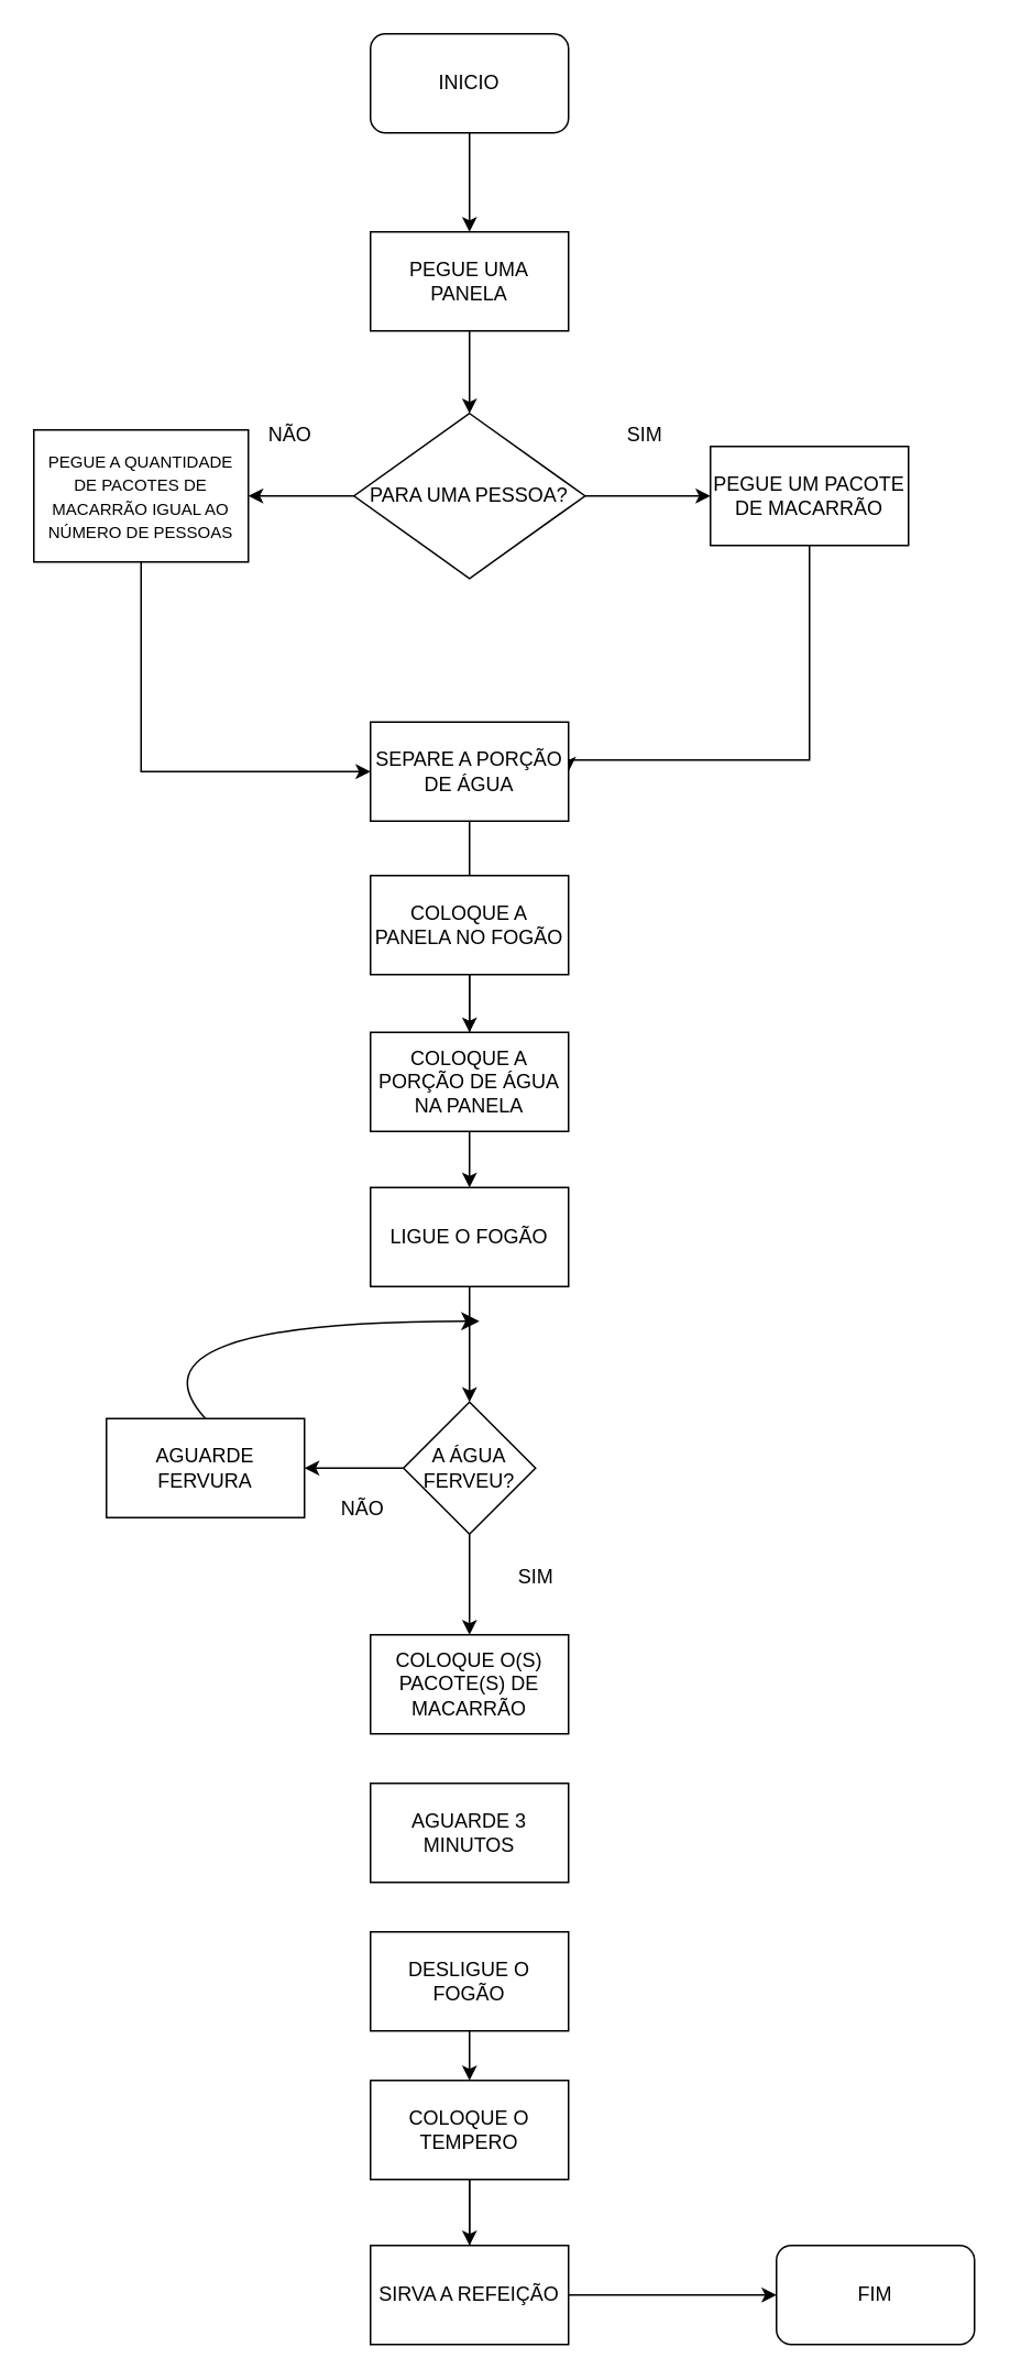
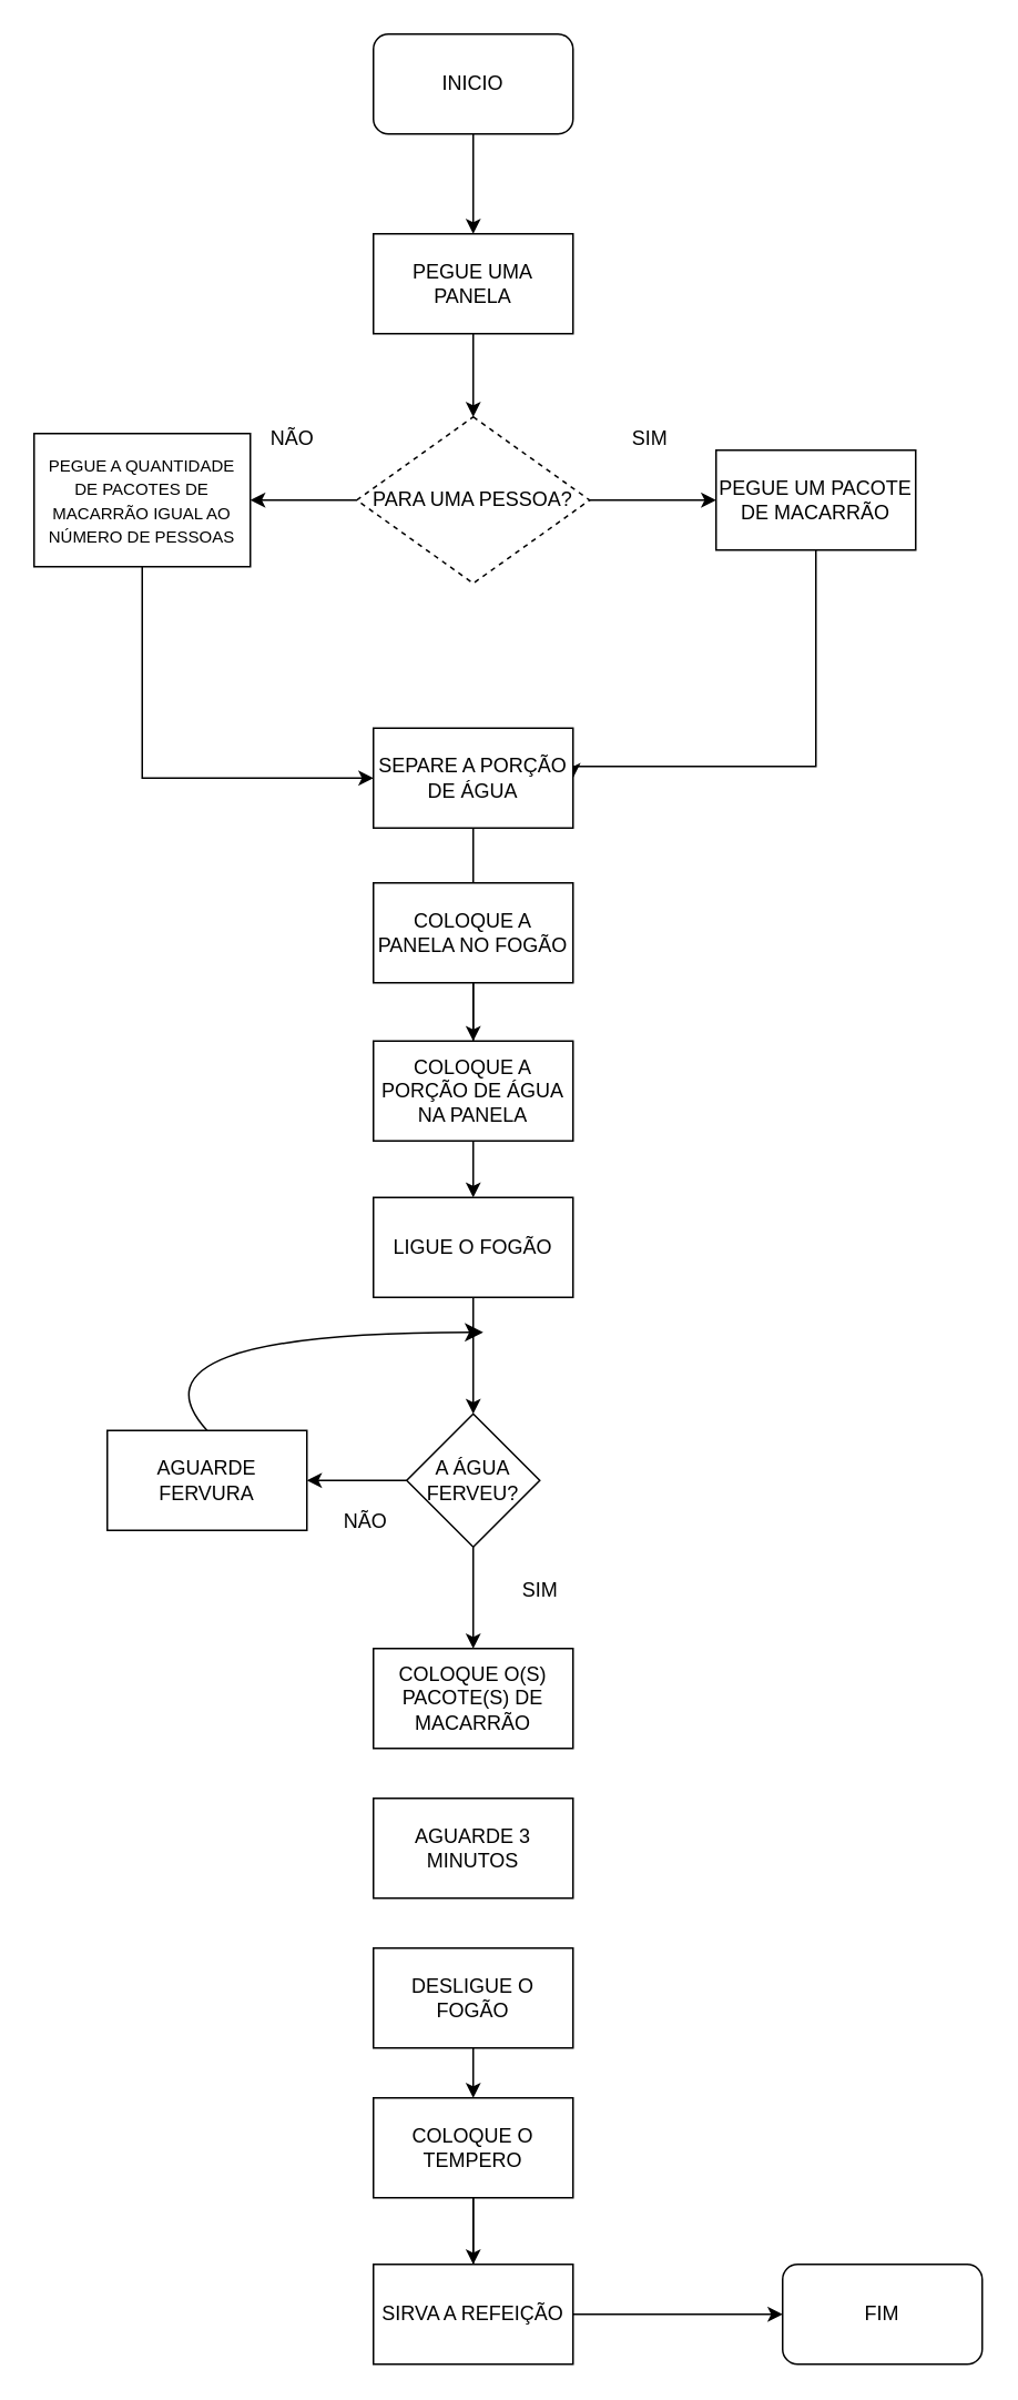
- <mxCell id="8" value="PARA UMA PESSOA?" style="rhombus;whiteSpace=wrap;html=1;rounded=0;" parent="1" vertex="1"><mxGeometry x="214" y="250" width="140" height="100" as="geometry" /></mxCell>
+ <mxCell id="8" value="PARA UMA PESSOA?" style="rhombus;whiteSpace=wrap;html=1;rounded=0;dashed=1;" parent="1" vertex="1"><mxGeometry x="214" y="250" width="140" height="100" as="geometry" /></mxCell>
